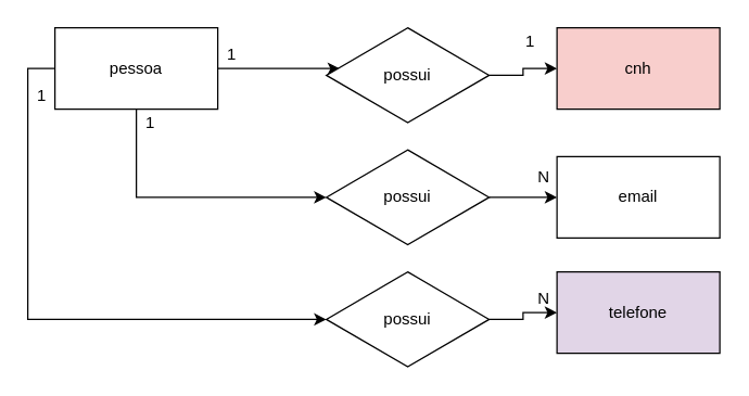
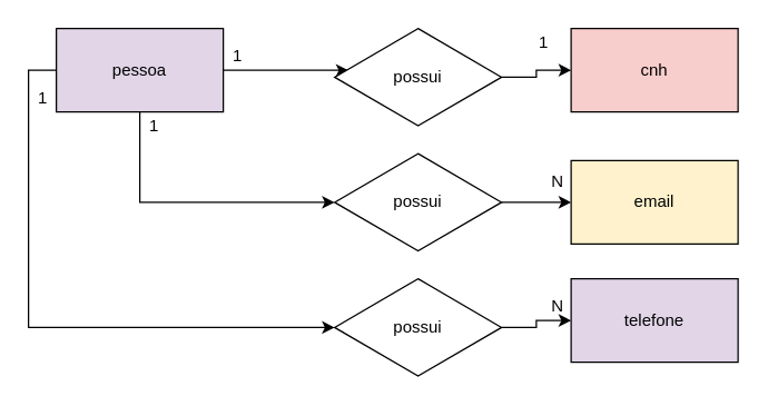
- <mxCell id="5" value="pessoa" style="rounded=0;whiteSpace=wrap;html=1;" vertex="1" parent="1"><mxGeometry x="40" y="20" width="120" height="60" as="geometry" /></mxCell>
+ <mxCell id="5" value="pessoa" style="rounded=0;whiteSpace=wrap;html=1;fillColor=#e1d5e7;" vertex="1" parent="1"><mxGeometry x="40" y="20" width="120" height="60" as="geometry" /></mxCell>
- <mxCell id="14" value="email" style="rounded=0;whiteSpace=wrap;html=1;" vertex="1" parent="1"><mxGeometry x="410" y="115" width="120" height="60" as="geometry" /></mxCell>
+ <mxCell id="14" value="email" style="rounded=0;whiteSpace=wrap;html=1;fillColor=#fff2cc;" vertex="1" parent="1"><mxGeometry x="410" y="115" width="120" height="60" as="geometry" /></mxCell>
